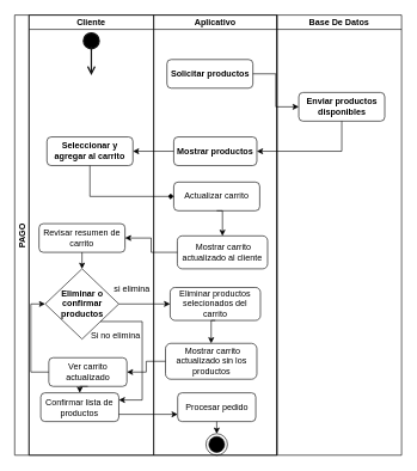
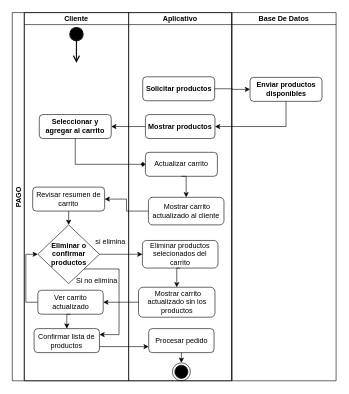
- <mxCell id="25" value="&lt;b&gt;Solicitar productos&lt;/b&gt;" style="rounded=1;whiteSpace=wrap;html=1;fontSize=12;glass=0;strokeWidth=1;shadow=0;fillColor=none;" vertex="1" parent="22"><mxGeometry x="18.5" y="62" width="120" height="40" as="geometry" /></mxCell>
+ <mxCell id="25" value="&lt;b&gt;Solicitar productos&lt;/b&gt;" style="rounded=1;whiteSpace=wrap;html=1;fontSize=12;glass=0;strokeWidth=1;shadow=0;fillColor=none;" vertex="1" parent="22"><mxGeometry x="23.5" y="107" width="120" height="40" as="geometry" /></mxCell>
- <mxCell id="16" value="Ver carrito actualizado" style="rounded=1;whiteSpace=wrap;html=1;fontSize=12;glass=0;strokeWidth=1;shadow=0;fillColor=none;" vertex="1" parent="5"><mxGeometry x="27.62" y="478" width="109" height="40" as="geometry" /></mxCell>
+ <mxCell id="16" value="Ver carrito actualizado" style="rounded=1;whiteSpace=wrap;html=1;fontSize=12;glass=0;strokeWidth=1;shadow=0;fillColor=none;" vertex="1" parent="5"><mxGeometry x="22.62" y="463" width="109" height="40" as="geometry" /></mxCell>
